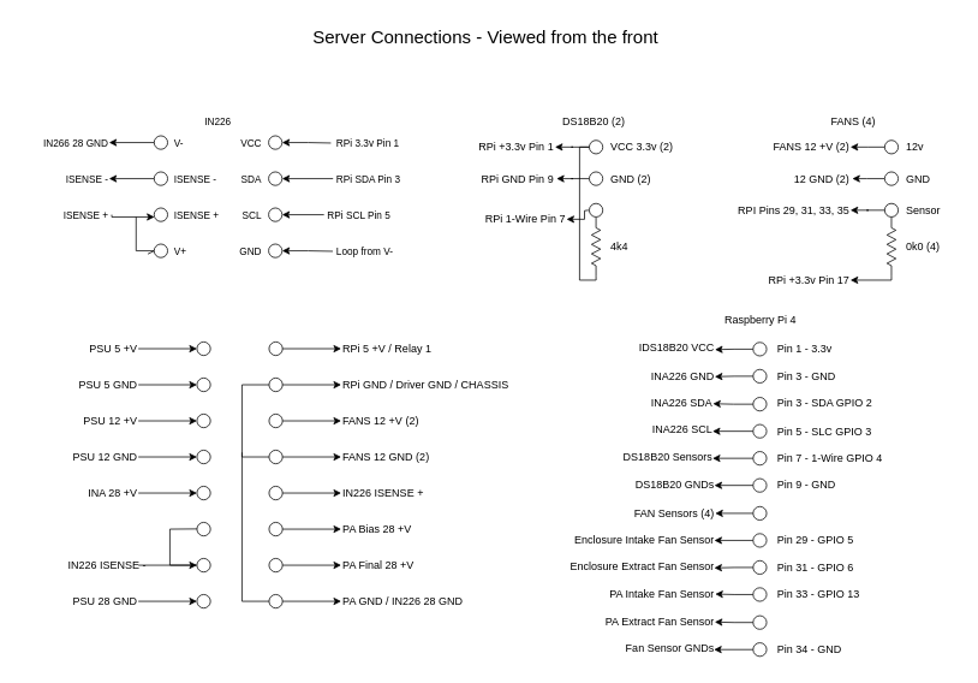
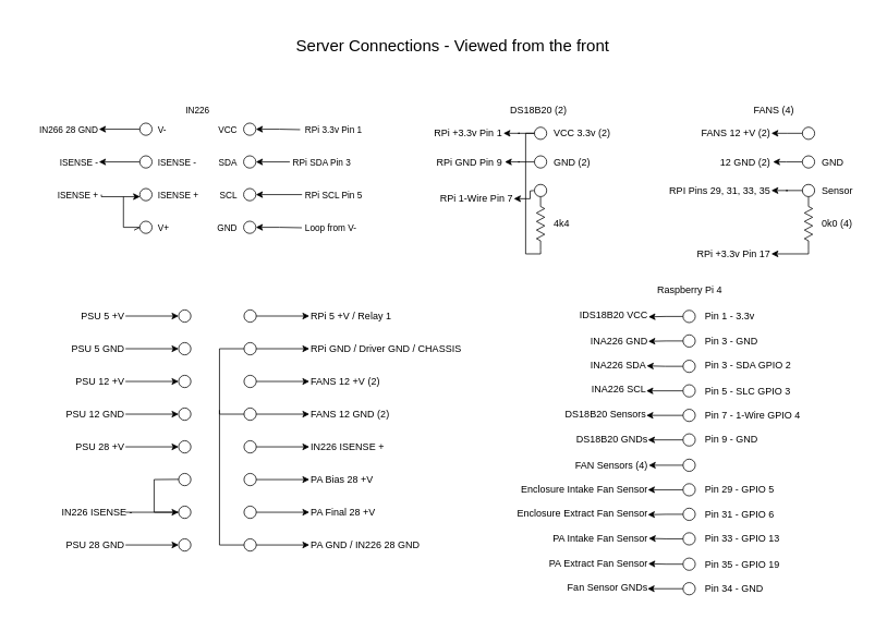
- <mxCell id="2" value="&lt;font style=&quot;font-size: 20px;&quot;&gt;Server Connections - Viewed from the front&lt;/font&gt;" style="text;html=1;align=center;verticalAlign=middle;resizable=0;points=[];autosize=1;strokeColor=none;fillColor=none;" parent="1" vertex="1"><mxGeometry x="333" y="20" width="410" height="40" as="geometry" /></mxCell>
+ <mxCell id="2" value="&lt;font style=&quot;font-size: 20px;&quot;&gt;Server Connections - Viewed from the front&lt;/font&gt;" style="text;html=1;align=center;verticalAlign=middle;resizable=0;points=[];autosize=1;strokeColor=none;fillColor=none;" parent="1" vertex="1"><mxGeometry x="348" y="35" width="410" height="40" as="geometry" /></mxCell>
- <mxCell id="98" value="12v" style="text;html=1;align=left;verticalAlign=middle;resizable=0;points=[];autosize=1;strokeColor=none;fillColor=none;" vertex="1" parent="86"><mxGeometry x="210" y="27.5" width="40" height="30" as="geometry" /></mxCell>
- <mxCell id="30" value="RPi SDA Pin 3" style="text;html=1;align=left;verticalAlign=middle;resizable=0;points=[];autosize=1;strokeColor=none;fillColor=none;fontSize=11;" parent="3" vertex="1"><mxGeometry x="350" y="62.5" width="90" height="30" as="geometry" /></mxCell>
+ <mxCell id="30" value="RPi SDA Pin 3" style="text;html=1;align=left;verticalAlign=middle;resizable=0;points=[];autosize=1;strokeColor=none;fillColor=none;fontSize=11;" parent="3" vertex="1"><mxGeometry x="335" y="62.5" width="90" height="30" as="geometry" /></mxCell>
- <mxCell id="32" value="RPi SCL Pin 5" style="text;html=1;align=left;verticalAlign=middle;resizable=0;points=[];autosize=1;strokeColor=none;fillColor=none;fontSize=11;" parent="3" vertex="1"><mxGeometry x="340" y="102.5" width="90" height="30" as="geometry" /></mxCell>
+ <mxCell id="32" value="RPi SCL Pin 5" style="text;html=1;align=left;verticalAlign=middle;resizable=0;points=[];autosize=1;strokeColor=none;fillColor=none;fontSize=11;" parent="3" vertex="1"><mxGeometry x="350" y="102.5" width="90" height="30" as="geometry" /></mxCell>
- <mxCell id="44" value="INA 28 +V" style="text;html=1;align=right;verticalAlign=middle;resizable=0;points=[];autosize=1;strokeColor=none;fillColor=none;" parent="36" vertex="1"><mxGeometry x="20" y="191" width="80" height="30" as="geometry" /></mxCell>
+ <mxCell id="44" value="PSU 28 +V" style="text;html=1;align=right;verticalAlign=middle;resizable=0;points=[];autosize=1;strokeColor=none;fillColor=none;" parent="36" vertex="1"><mxGeometry x="20" y="191" width="80" height="30" as="geometry" /></mxCell>
+ <mxCell id="128" value="Pin 35 - GPIO 19" style="text;html=1;align=left;verticalAlign=middle;resizable=0;points=[];autosize=1;strokeColor=none;fillColor=none;" vertex="1" parent="120"><mxGeometry x="247" y="334.5" width="110" height="30" as="geometry" /></mxCell>
